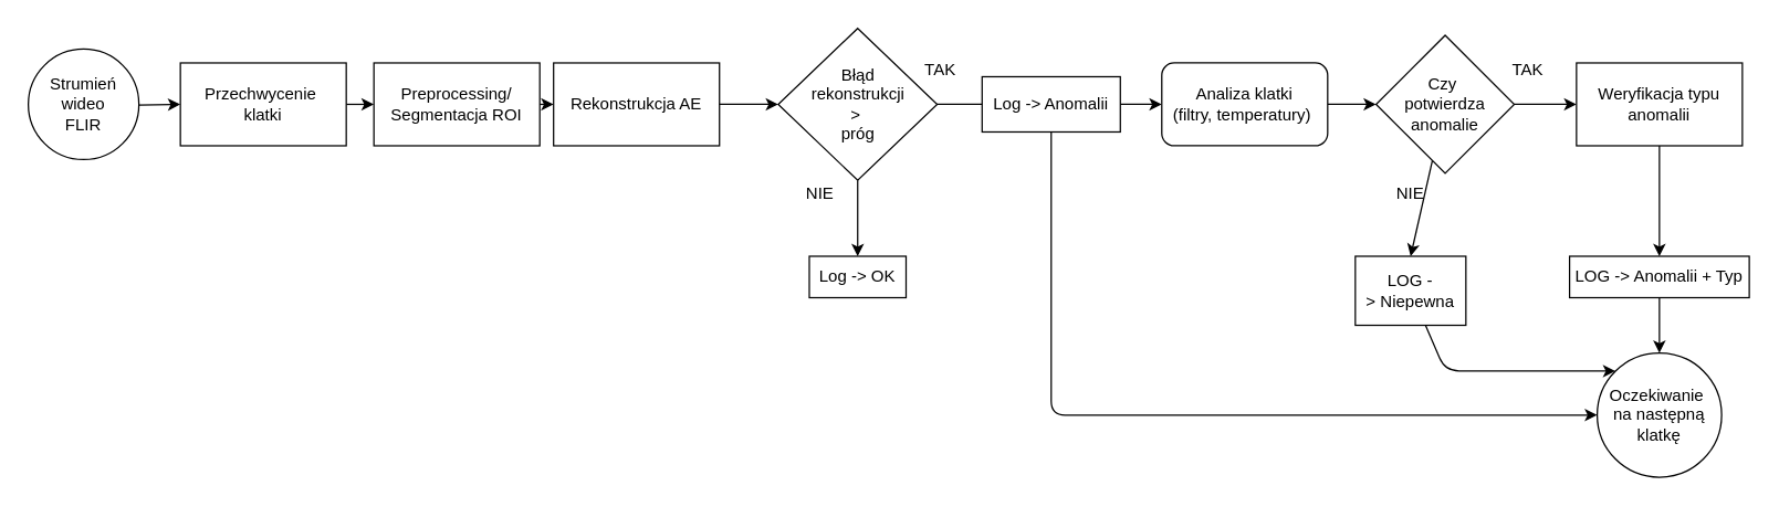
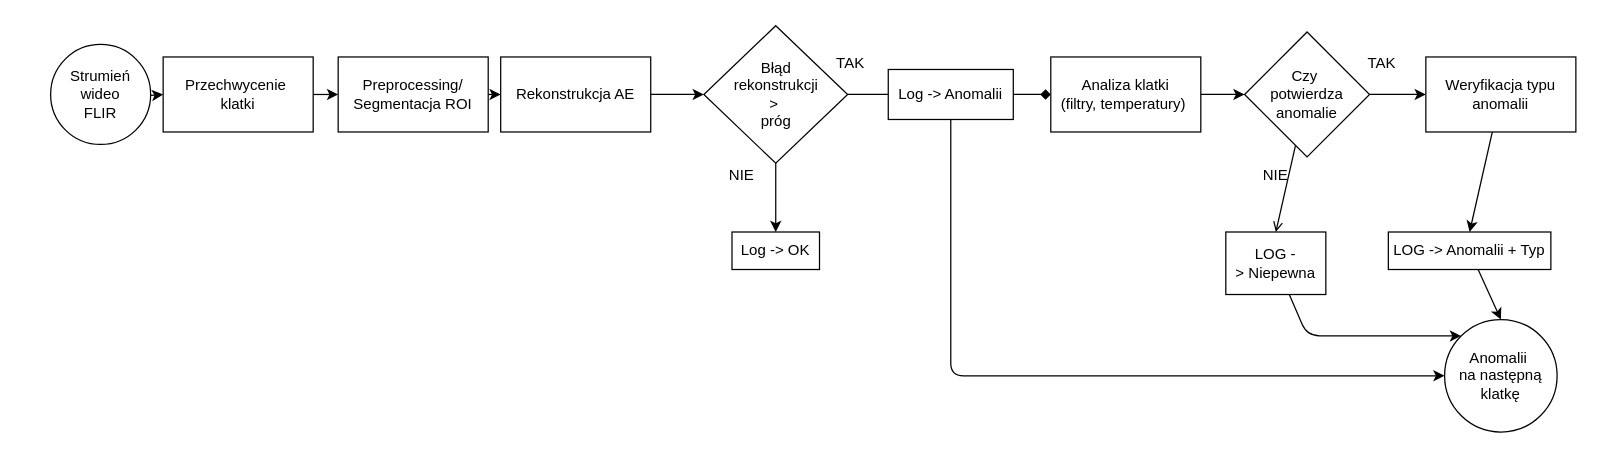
- <mxCell id="7" value="Strumień&lt;br&gt;wideo&lt;br&gt;FLIR" style="ellipse;whiteSpace=wrap;html=1;aspect=fixed;" parent="1" vertex="1"><mxGeometry x="20" y="35" width="80" height="80" as="geometry" /></mxCell>
+ <mxCell id="7" value="Strumień&lt;br&gt;wideo&lt;br&gt;FLIR" style="ellipse;whiteSpace=wrap;html=1;aspect=fixed;" parent="1" vertex="1"><mxGeometry x="40" y="35" width="80" height="80" as="geometry" /></mxCell>
- <mxCell id="9" style="edgeStyle=none;html=1;entryX=0;entryY=0.5;entryDx=0;entryDy=0;" parent="1" source="11" target="13" edge="1"><mxGeometry relative="1" as="geometry" /></mxCell>
+ <mxCell id="9" style="edgeStyle=none;html=1;entryX=0;entryY=0.5;entryDx=0;entryDy=0;endArrow=diamond;" parent="1" source="11" target="13" edge="1"><mxGeometry relative="1" as="geometry" /></mxCell>
- <mxCell id="13" value="Analiza klatki&lt;br&gt;(filtry, temperatury)&amp;nbsp;" style="whiteSpace=wrap;html=1;rounded=1;" parent="1" vertex="1"><mxGeometry x="840" y="45" width="120" height="60" as="geometry" /></mxCell>
+ <mxCell id="13" value="Analiza klatki&lt;br&gt;(filtry, temperatury)&amp;nbsp;" style="whiteSpace=wrap;html=1;rounded=0;" parent="1" vertex="1"><mxGeometry x="840" y="45" width="120" height="60" as="geometry" /></mxCell>
- <mxCell id="15" style="edgeStyle=none;html=1;entryX=0.5;entryY=0;entryDx=0;entryDy=0;" parent="1" source="16" target="19" edge="1"><mxGeometry relative="1" as="geometry" /></mxCell>
+ <mxCell id="15" style="edgeStyle=none;html=1;entryX=0.5;entryY=0;entryDx=0;entryDy=0;endArrow=open;" parent="1" source="16" target="19" edge="1"><mxGeometry relative="1" as="geometry" /></mxCell>
- <mxCell id="29" value="LOG -&amp;gt; Anomalii + Typ" style="whiteSpace=wrap;html=1;rounded=0;" parent="1" vertex="1"><mxGeometry x="1135" y="185" width="130" height="30" as="geometry" /></mxCell>
+ <mxCell id="29" value="LOG -&amp;gt; Anomalii + Typ" style="whiteSpace=wrap;html=1;rounded=0;" parent="1" vertex="1"><mxGeometry x="1110" y="185" width="130" height="30" as="geometry" /></mxCell>
- <mxCell id="27" value="Oczekiwanie&amp;nbsp;&lt;div&gt;na następną&lt;/div&gt;&lt;div&gt;klatkę&lt;/div&gt;" style="ellipse;whiteSpace=wrap;html=1;aspect=fixed;" parent="1" vertex="1"><mxGeometry x="1155" y="255" width="90" height="90" as="geometry" /></mxCell>
+ <mxCell id="27" value="Anomalii&amp;nbsp;&lt;div&gt;na następną&lt;/div&gt;&lt;div&gt;klatkę&lt;/div&gt;" style="ellipse;whiteSpace=wrap;html=1;aspect=fixed;" parent="1" vertex="1"><mxGeometry x="1155" y="255" width="90" height="90" as="geometry" /></mxCell>
